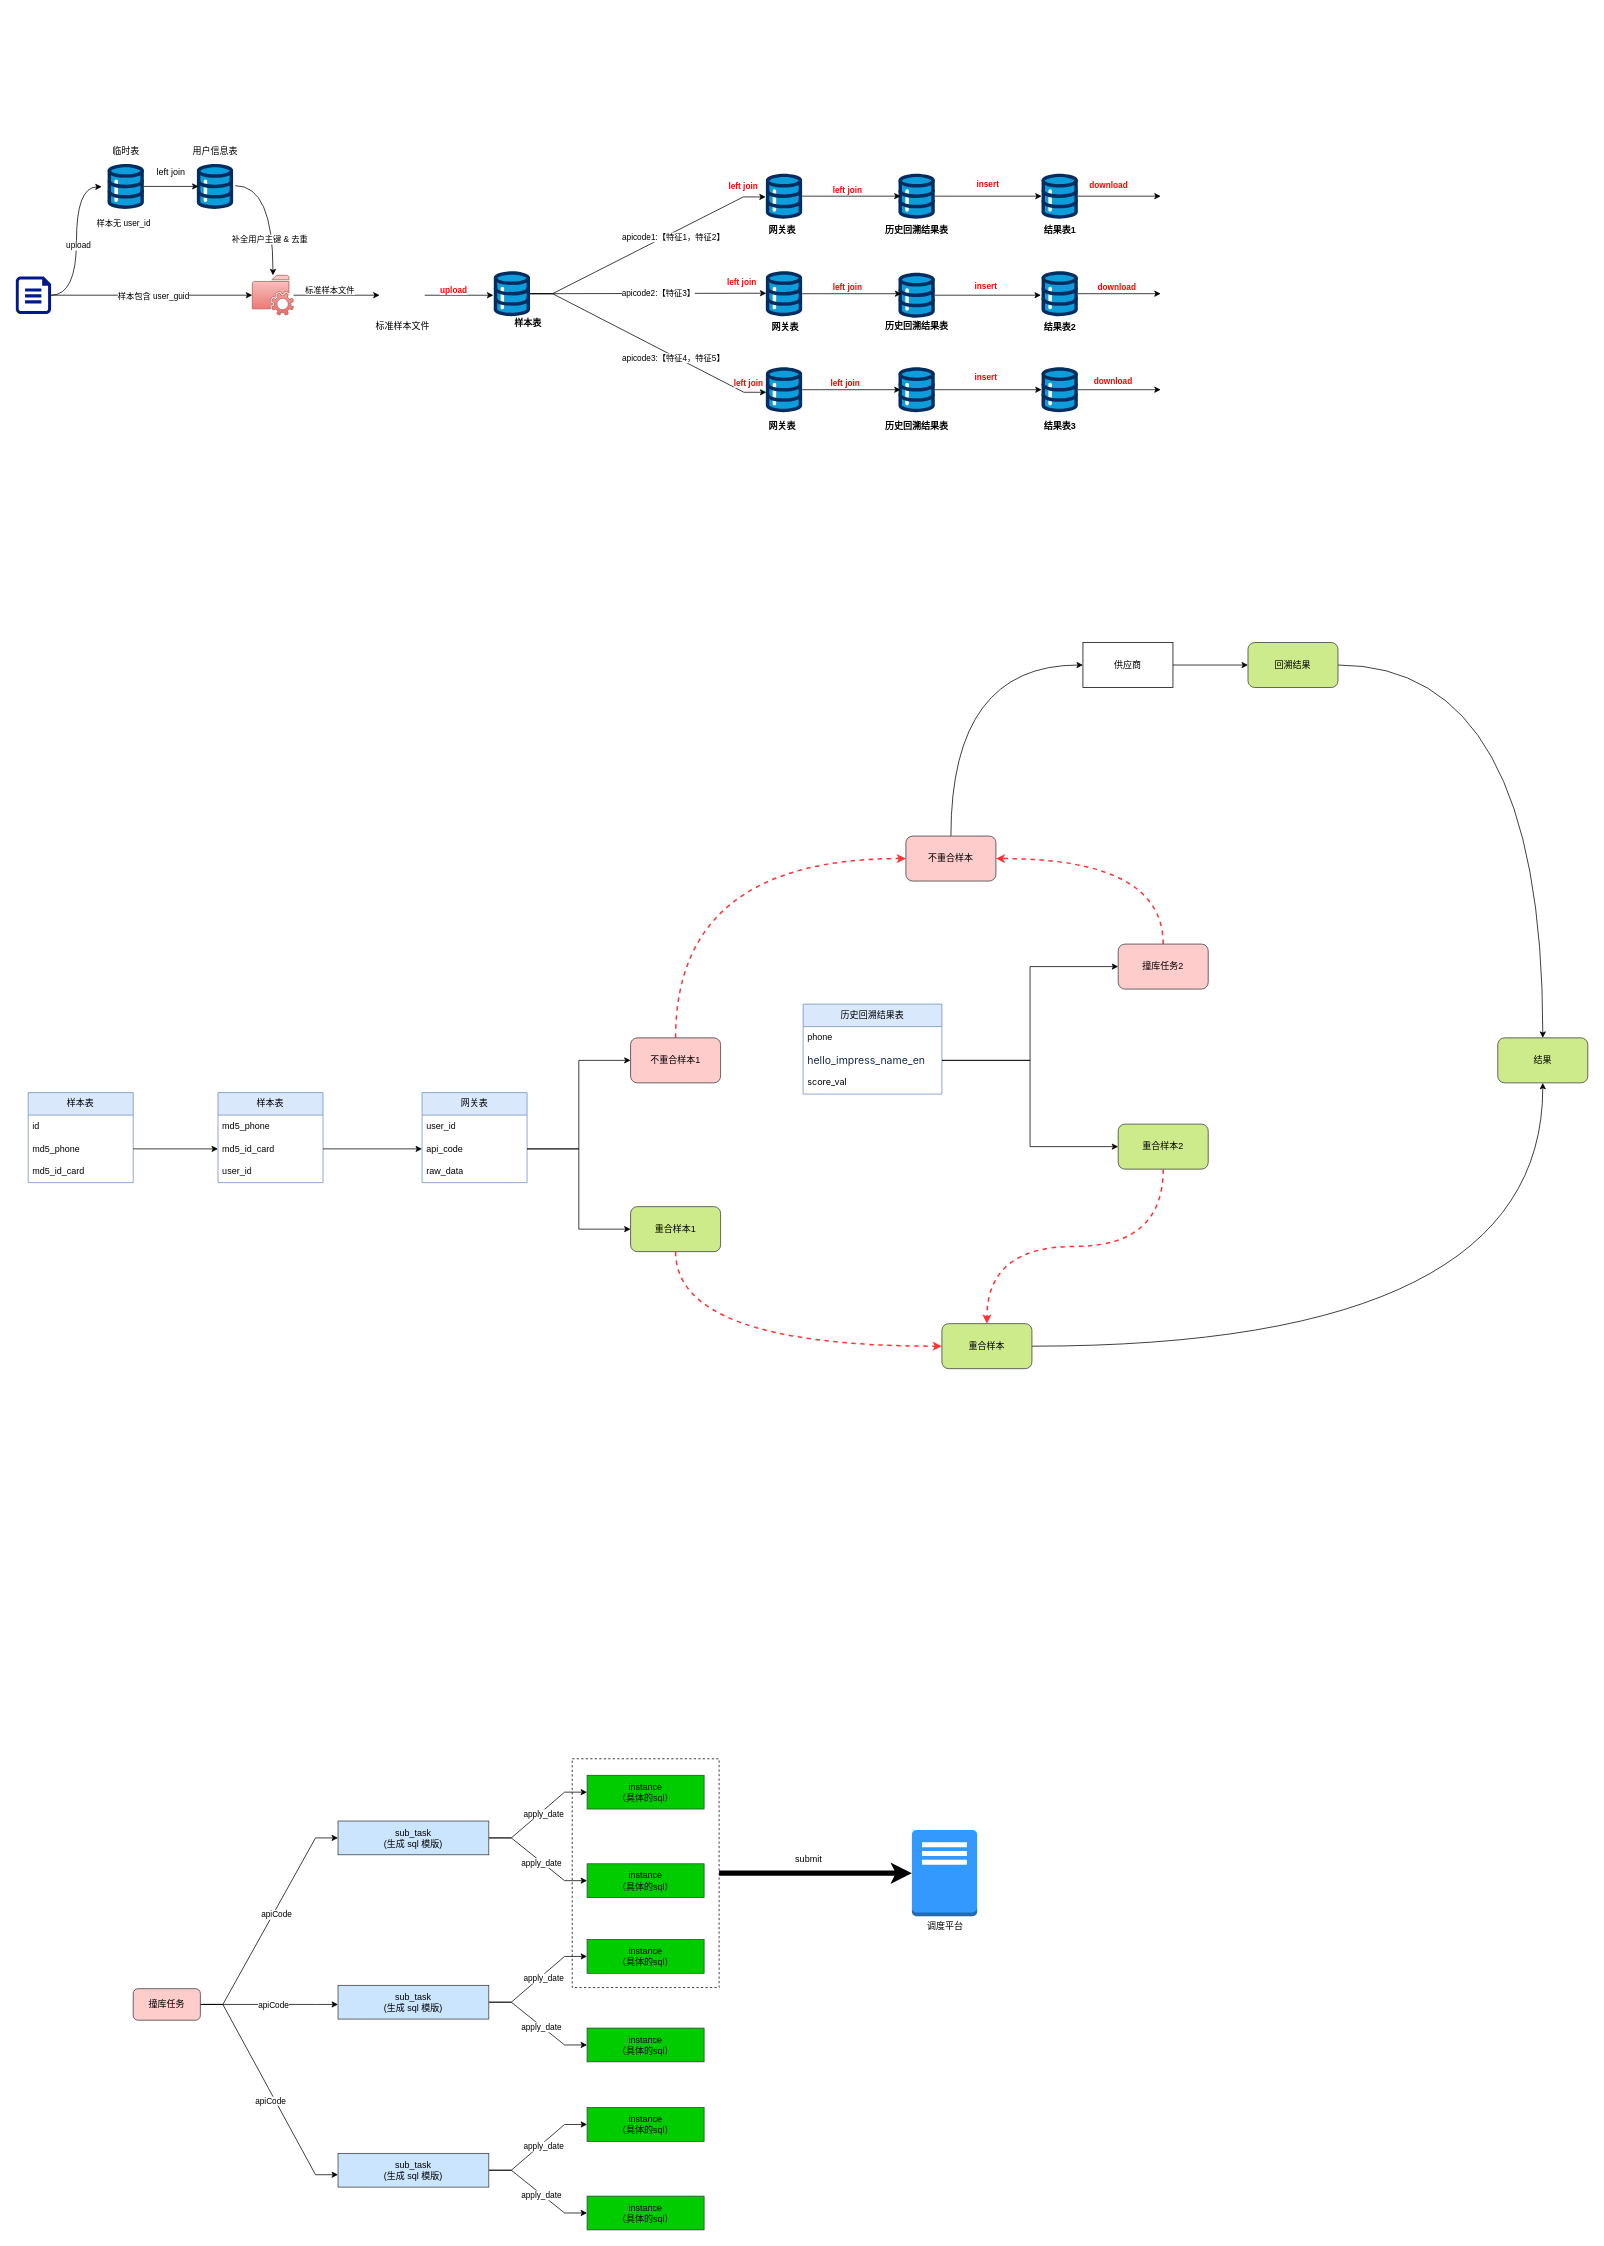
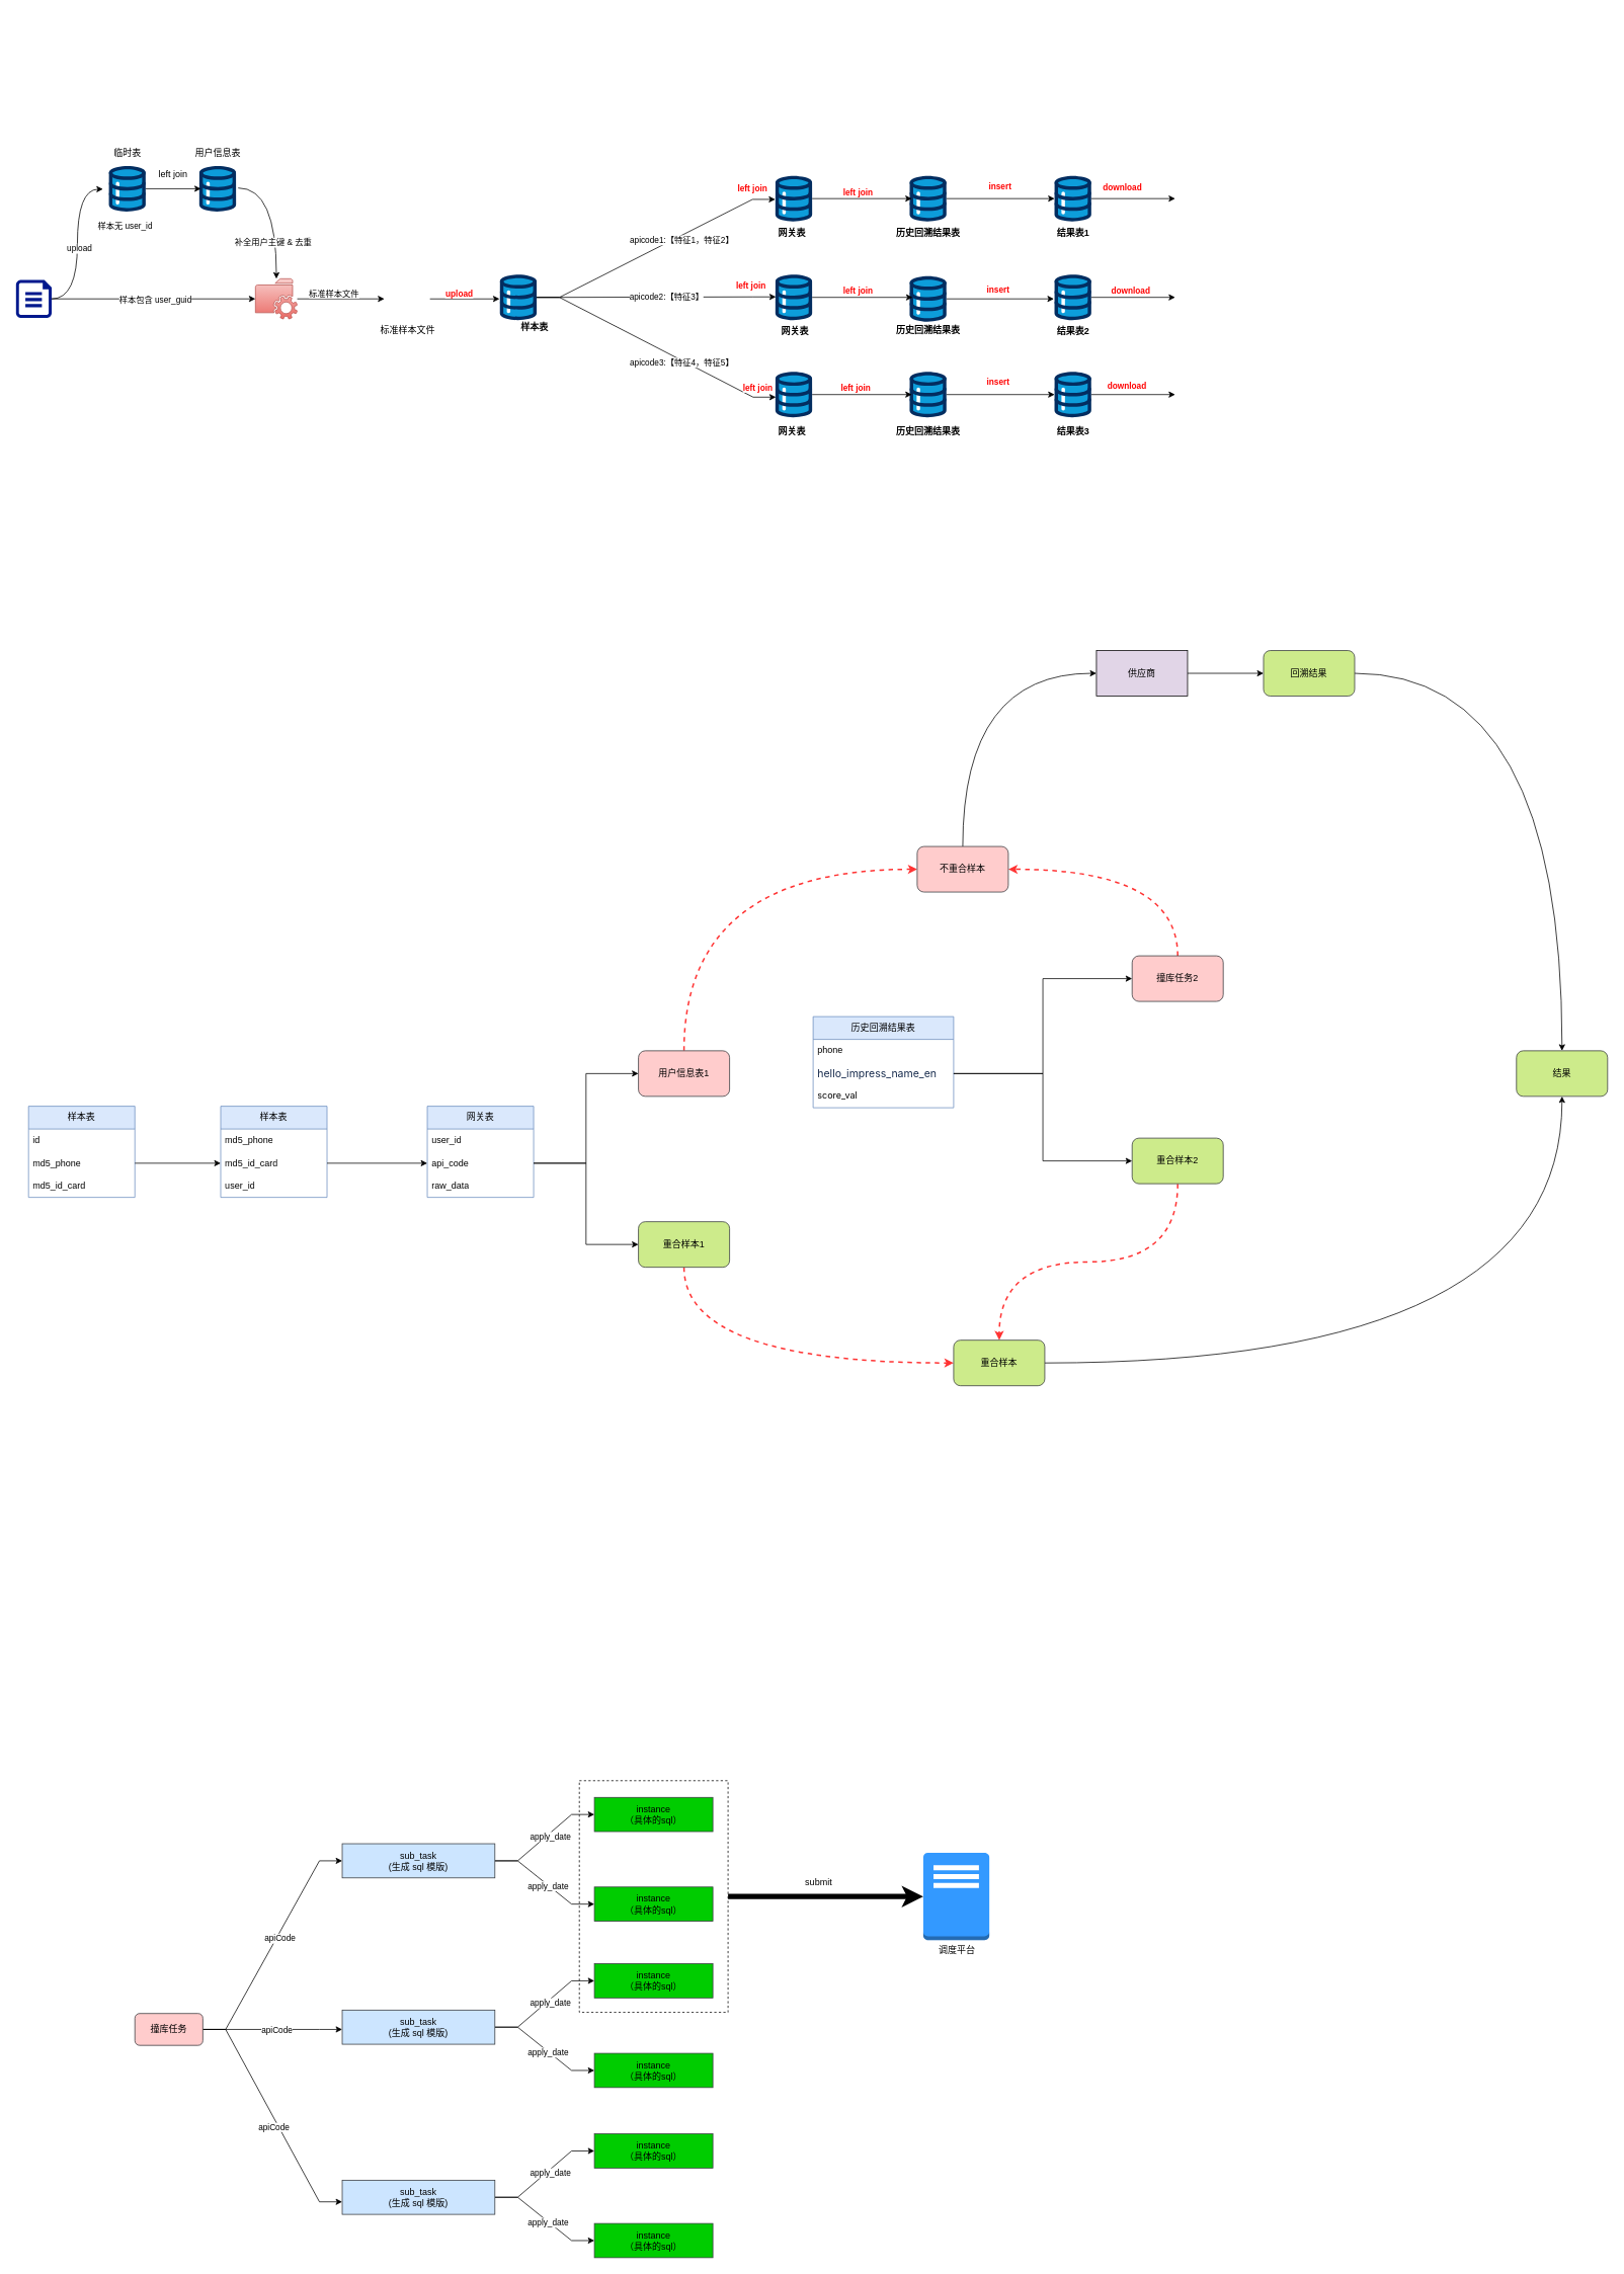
- <mxCell id="87" value="供应商" style="rounded=0;whiteSpace=wrap;html=1;" vertex="1" parent="1"><mxGeometry x="1443" y="856" width="120" height="60" as="geometry" /></mxCell>
+ <mxCell id="87" value="供应商" style="rounded=0;whiteSpace=wrap;html=1;fillColor=#e1d5e7;" vertex="1" parent="1"><mxGeometry x="1443" y="856" width="120" height="60" as="geometry" /></mxCell>
- <mxCell id="63" value="不重合样本1" style="rounded=1;whiteSpace=wrap;html=1;fillColor=#ffcccc;strokeColor=#36393d;" vertex="1" parent="1"><mxGeometry x="840" y="1383" width="120" height="60" as="geometry" /></mxCell>
+ <mxCell id="63" value="用户信息表1" style="rounded=1;whiteSpace=wrap;html=1;fillColor=#ffcccc;strokeColor=#36393d;" vertex="1" parent="1"><mxGeometry x="840" y="1383" width="120" height="60" as="geometry" /></mxCell>
